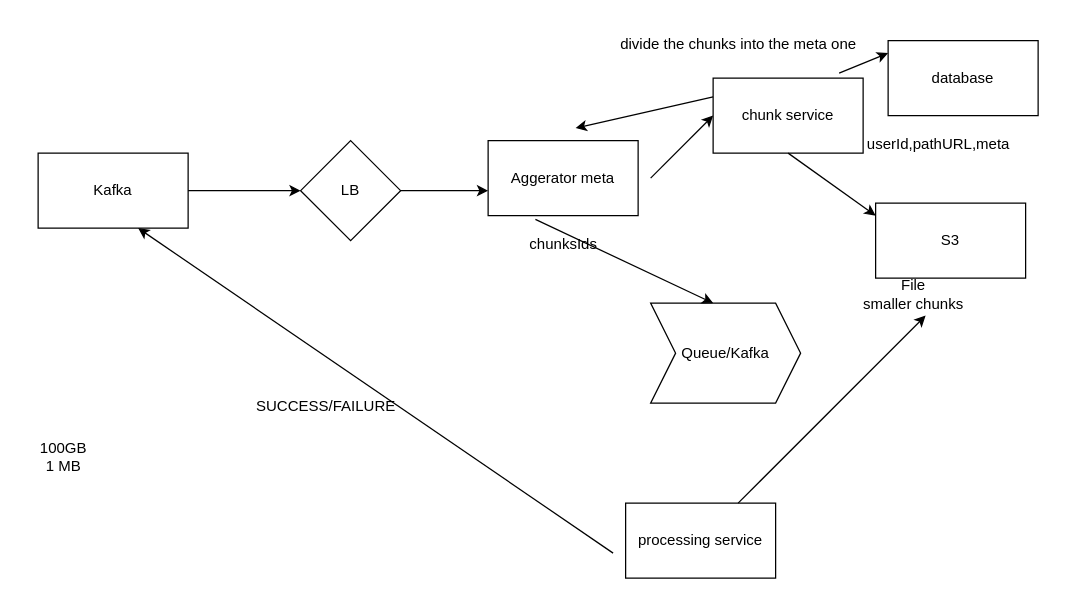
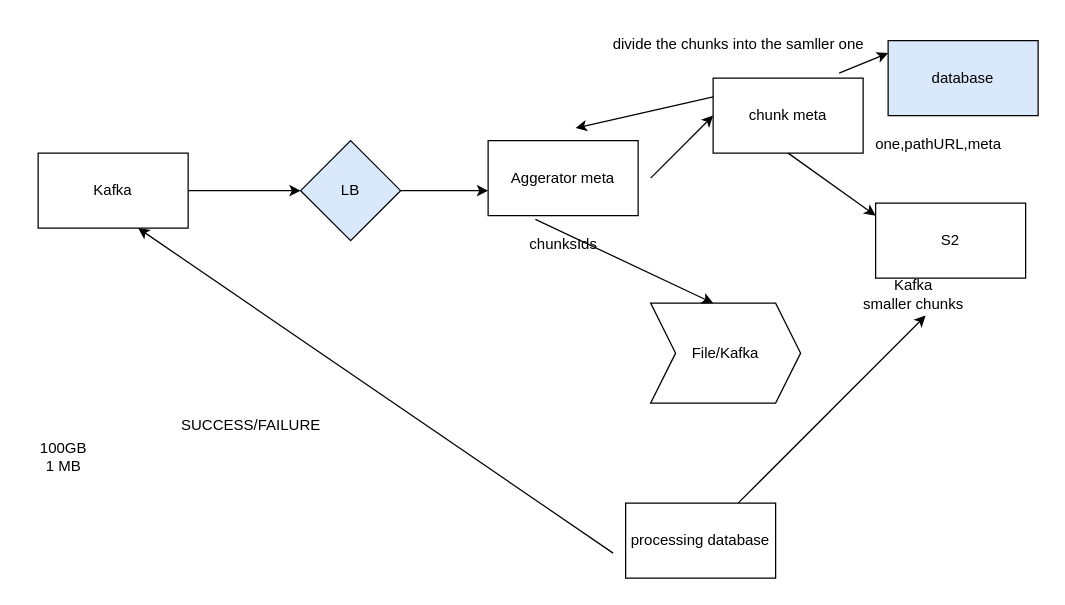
- <mxCell id="8" value="divide the chunks into the meta one" style="text;html=1;align=center;verticalAlign=middle;resizable=0;points=[];autosize=1;strokeColor=none;fillColor=none;" vertex="1" parent="1"><mxGeometry x="480" y="20" width="220" height="30" as="geometry" /></mxCell>
+ <mxCell id="8" value="divide the chunks into the samller one" style="text;html=1;align=center;verticalAlign=middle;resizable=0;points=[];autosize=1;strokeColor=none;fillColor=none;" vertex="1" parent="1"><mxGeometry x="480" y="20" width="220" height="30" as="geometry" /></mxCell>
- <mxCell id="18" value="database" style="rounded=0;whiteSpace=wrap;html=1;" vertex="1" parent="1"><mxGeometry x="710" y="32" width="120" height="60" as="geometry" /></mxCell>
+ <mxCell id="18" value="database" style="rounded=0;whiteSpace=wrap;html=1;fillColor=#dae8fc;" vertex="1" parent="1"><mxGeometry x="710" y="32" width="120" height="60" as="geometry" /></mxCell>
- <mxCell id="7" value="chunk service" style="rounded=0;whiteSpace=wrap;html=1;" vertex="1" parent="1"><mxGeometry x="570" y="62" width="120" height="60" as="geometry" /></mxCell>
+ <mxCell id="7" value="chunk meta" style="rounded=0;whiteSpace=wrap;html=1;" vertex="1" parent="1"><mxGeometry x="570" y="62" width="120" height="60" as="geometry" /></mxCell>
- <mxCell id="19" value="userId,pathURL,meta" style="text;html=1;align=center;verticalAlign=middle;resizable=0;points=[];autosize=1;strokeColor=none;fillColor=none;" vertex="1" parent="1"><mxGeometry x="680" y="100" width="140" height="30" as="geometry" /></mxCell>
+ <mxCell id="19" value="one,pathURL,meta" style="text;html=1;align=center;verticalAlign=middle;resizable=0;points=[];autosize=1;strokeColor=none;fillColor=none;" vertex="1" parent="1"><mxGeometry x="680" y="100" width="140" height="30" as="geometry" /></mxCell>
- <mxCell id="3" value="LB" style="rhombus;whiteSpace=wrap;html=1;" vertex="1" parent="1"><mxGeometry x="240" y="112" width="80" height="80" as="geometry" /></mxCell>
+ <mxCell id="3" value="LB" style="rhombus;whiteSpace=wrap;html=1;fillColor=#dae8fc;" vertex="1" parent="1"><mxGeometry x="240" y="112" width="80" height="80" as="geometry" /></mxCell>
- <mxCell id="9" value="S3" style="rounded=0;whiteSpace=wrap;html=1;" vertex="1" parent="1"><mxGeometry x="700" y="162" width="120" height="60" as="geometry" /></mxCell>
+ <mxCell id="9" value="S2" style="rounded=0;whiteSpace=wrap;html=1;" vertex="1" parent="1"><mxGeometry x="700" y="162" width="120" height="60" as="geometry" /></mxCell>
- <mxCell id="15" value="File&lt;br&gt;smaller chunks" style="text;html=1;align=center;verticalAlign=middle;resizable=0;points=[];autosize=1;strokeColor=none;fillColor=none;" vertex="1" parent="1"><mxGeometry x="680" y="215" width="100" height="40" as="geometry" /></mxCell>
+ <mxCell id="15" value="Kafka&lt;br&gt;smaller chunks" style="text;html=1;align=center;verticalAlign=middle;resizable=0;points=[];autosize=1;strokeColor=none;fillColor=none;" vertex="1" parent="1"><mxGeometry x="680" y="215" width="100" height="40" as="geometry" /></mxCell>
- <mxCell id="10" value="Queue/Kafka" style="shape=step;perimeter=stepPerimeter;whiteSpace=wrap;html=1;fixedSize=1;" vertex="1" parent="1"><mxGeometry x="520" y="242" width="120" height="80" as="geometry" /></mxCell>
+ <mxCell id="10" value="File/Kafka" style="shape=step;perimeter=stepPerimeter;whiteSpace=wrap;html=1;fixedSize=1;" vertex="1" parent="1"><mxGeometry x="520" y="242" width="120" height="80" as="geometry" /></mxCell>
- <mxCell id="24" value="SUCCESS/FAILURE" style="text;html=1;align=center;verticalAlign=middle;resizable=0;points=[];autosize=1;strokeColor=none;fillColor=none;" vertex="1" parent="1"><mxGeometry x="195" y="310" width="130" height="30" as="geometry" /></mxCell>
+ <mxCell id="24" value="SUCCESS/FAILURE" style="text;html=1;align=center;verticalAlign=middle;resizable=0;points=[];autosize=1;strokeColor=none;fillColor=none;" vertex="1" parent="1"><mxGeometry x="135" y="325" width="130" height="30" as="geometry" /></mxCell>
- <mxCell id="14" value="processing service" style="rounded=0;whiteSpace=wrap;html=1;" vertex="1" parent="1"><mxGeometry x="500" y="402" width="120" height="60" as="geometry" /></mxCell>
+ <mxCell id="14" value="processing database" style="rounded=0;whiteSpace=wrap;html=1;" vertex="1" parent="1"><mxGeometry x="500" y="402" width="120" height="60" as="geometry" /></mxCell>
